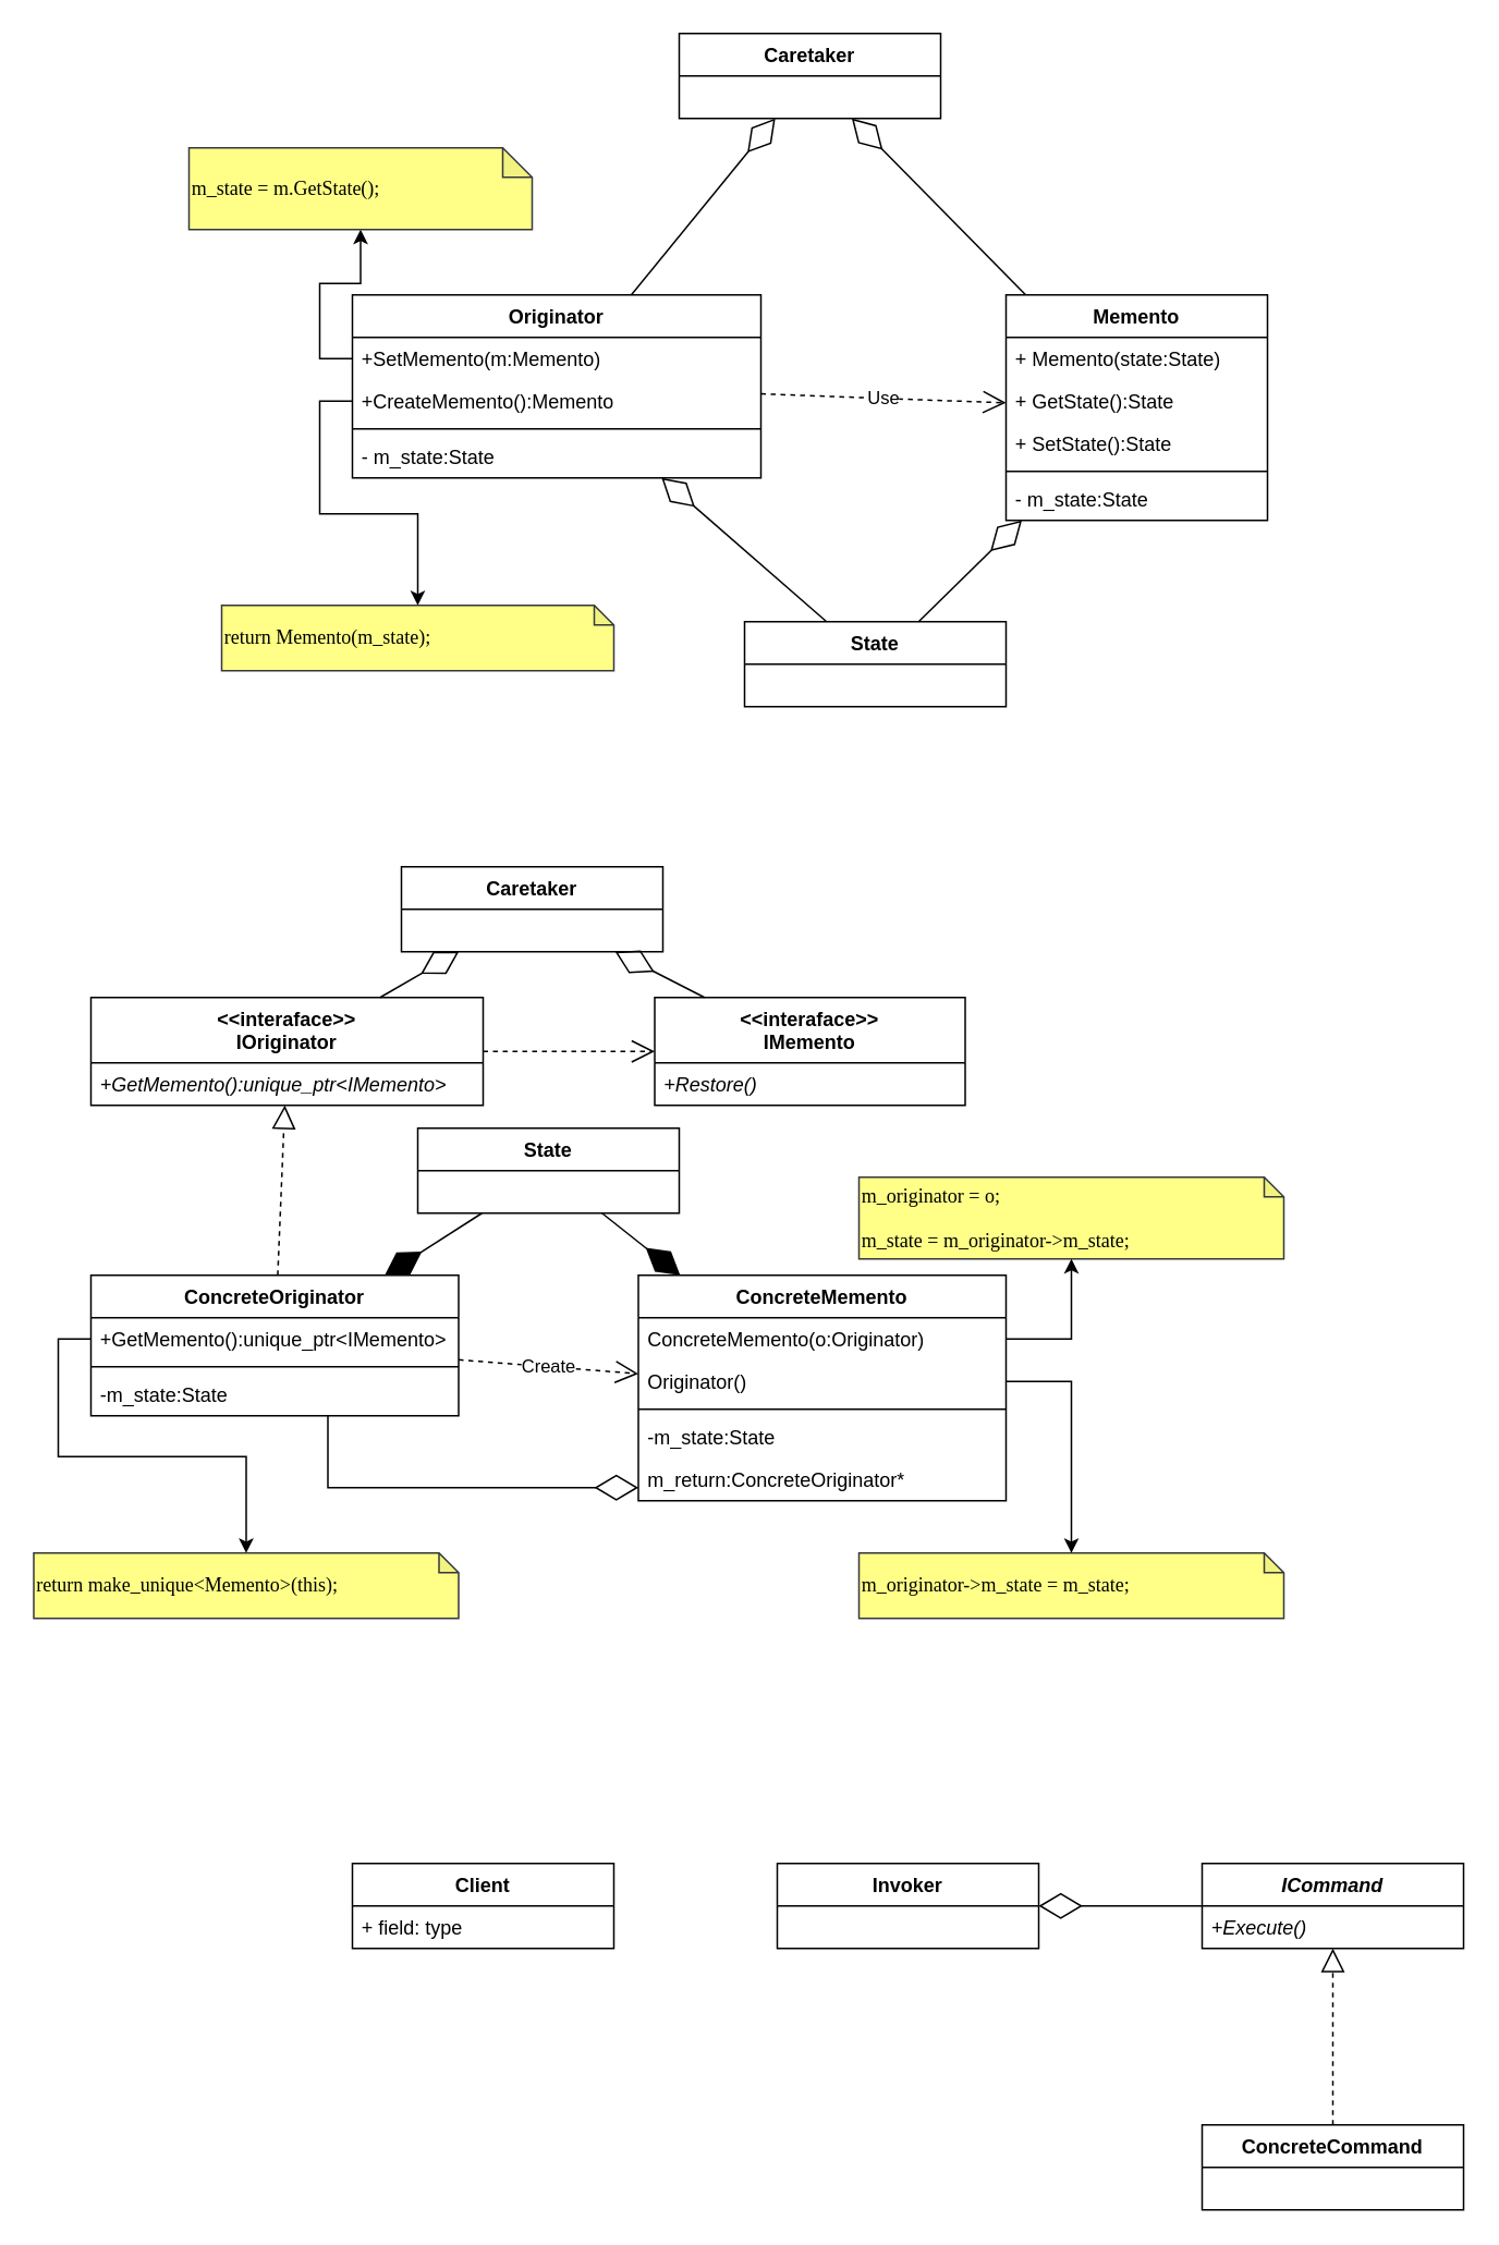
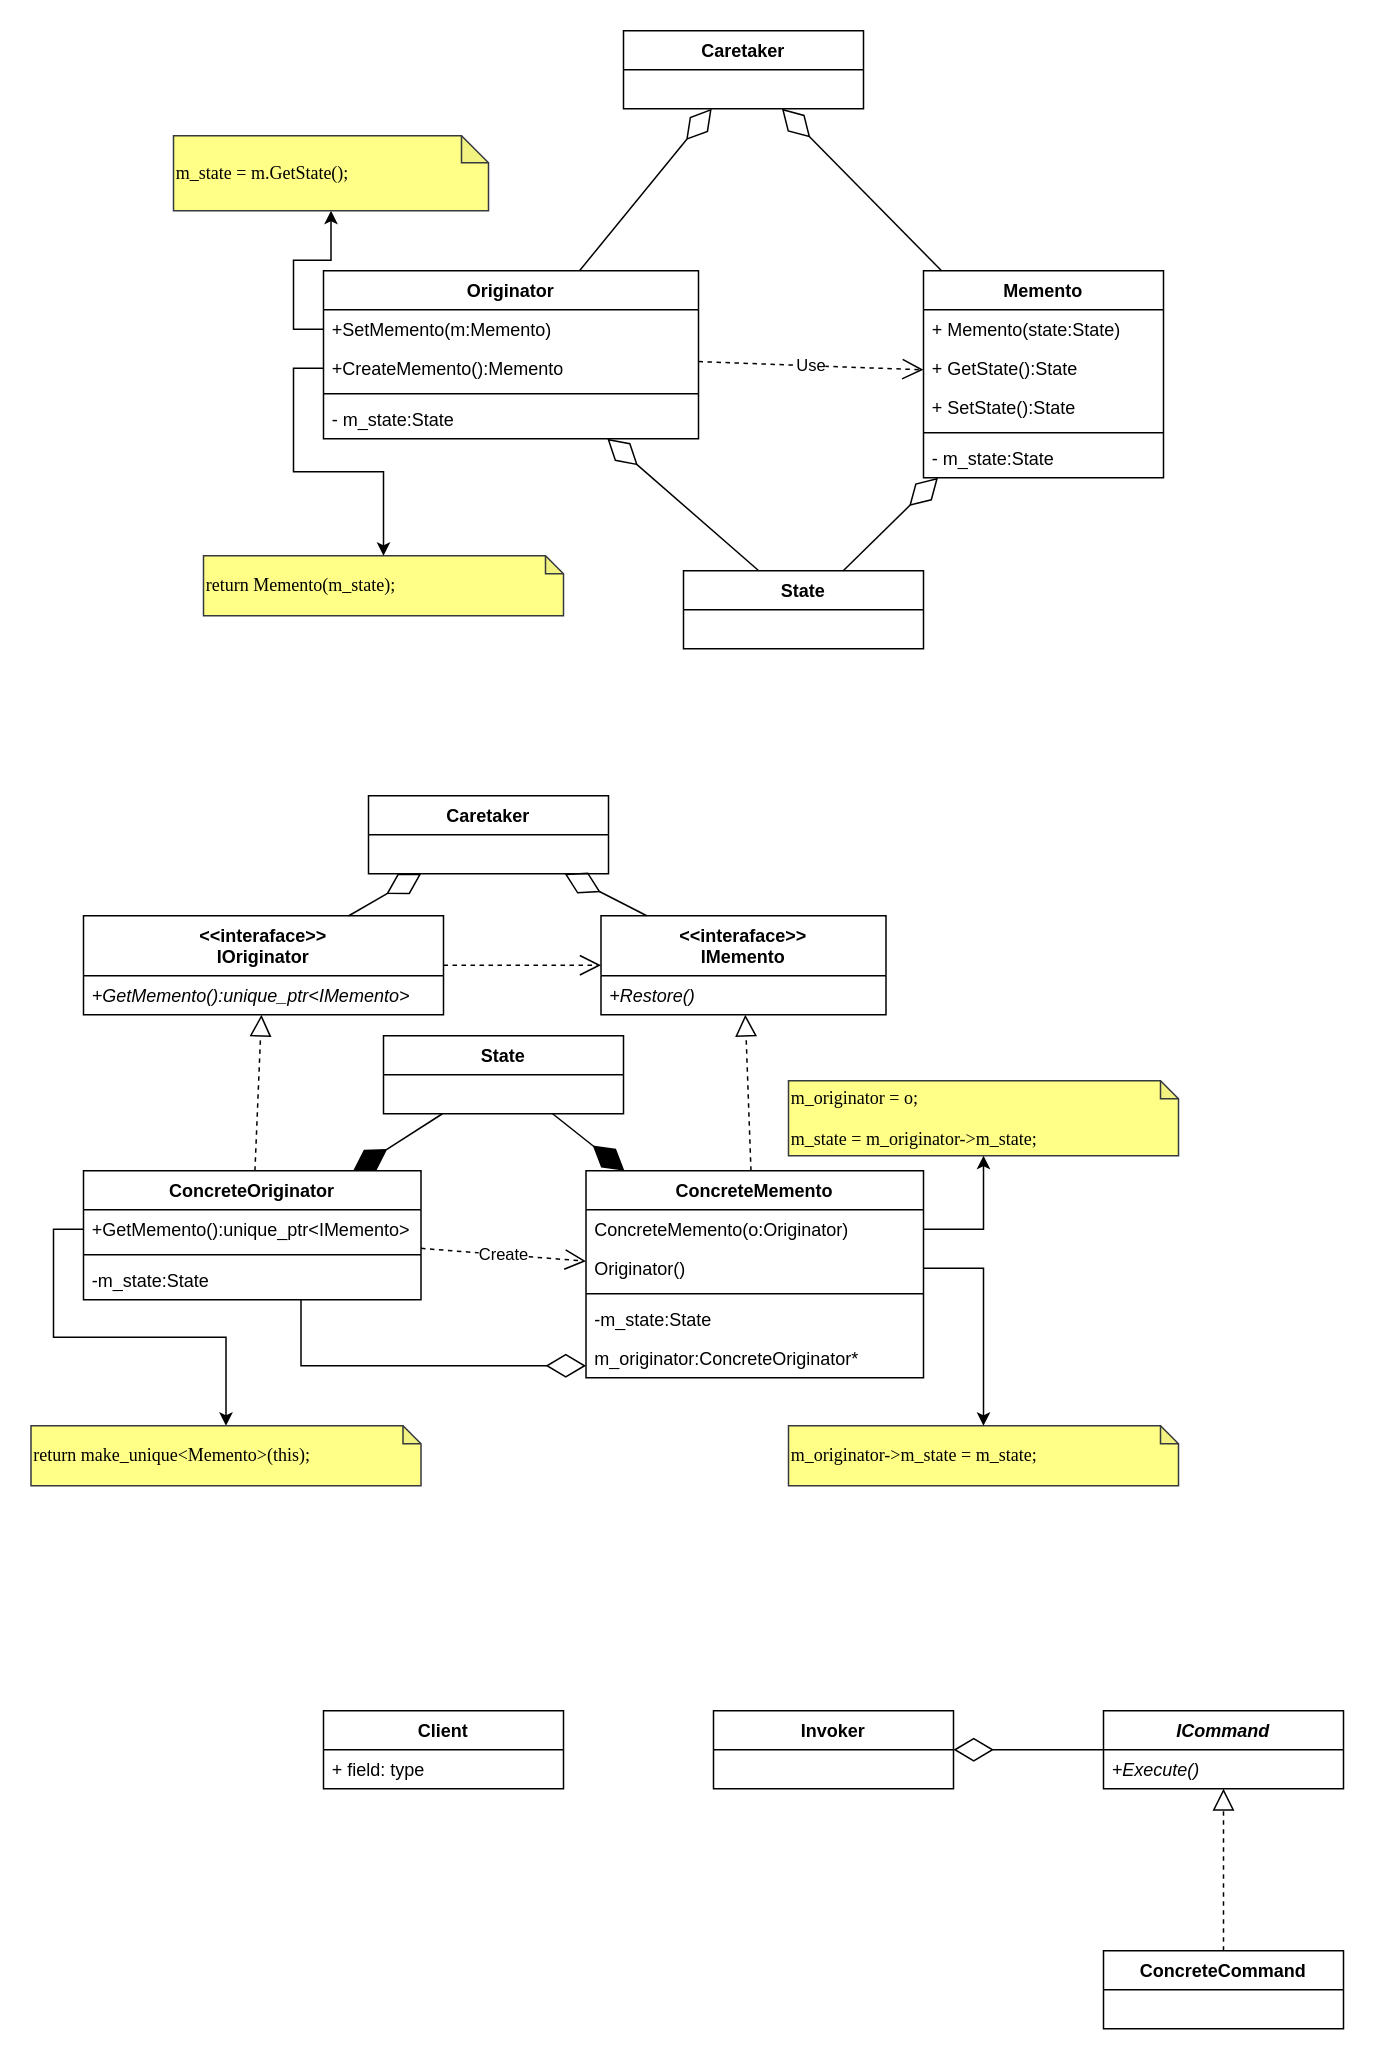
+ <mxCell id="41" value="" style="endArrow=block;dashed=1;endFill=0;endSize=12;html=1;rounded=0;" parent="1" source="35" target="26" edge="1"><mxGeometry width="160" relative="1" as="geometry"><mxPoint x="210" y="790" as="sourcePoint" /><mxPoint x="210" y="716" as="targetPoint" /></mxGeometry></mxCell>
- <mxCell id="40" value="m_return:ConcreteOriginator*" style="text;strokeColor=none;fillColor=none;align=left;verticalAlign=top;spacingLeft=4;spacingRight=4;overflow=hidden;rotatable=0;points=[[0,0.5],[1,0.5]];portConstraint=eastwest;whiteSpace=wrap;html=1;" parent="35" vertex="1"><mxGeometry y="112" width="225" height="26" as="geometry" /></mxCell>
+ <mxCell id="40" value="m_originator:ConcreteOriginator*" style="text;strokeColor=none;fillColor=none;align=left;verticalAlign=top;spacingLeft=4;spacingRight=4;overflow=hidden;rotatable=0;points=[[0,0.5],[1,0.5]];portConstraint=eastwest;whiteSpace=wrap;html=1;" parent="35" vertex="1"><mxGeometry y="112" width="225" height="26" as="geometry" /></mxCell>
